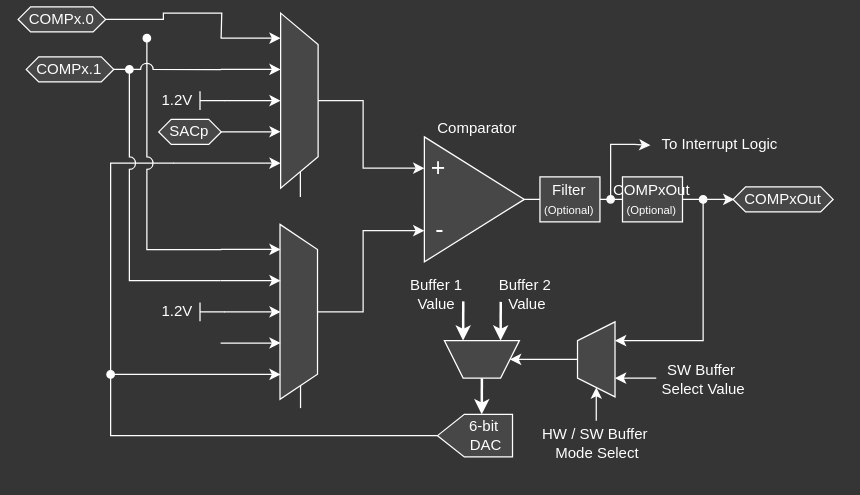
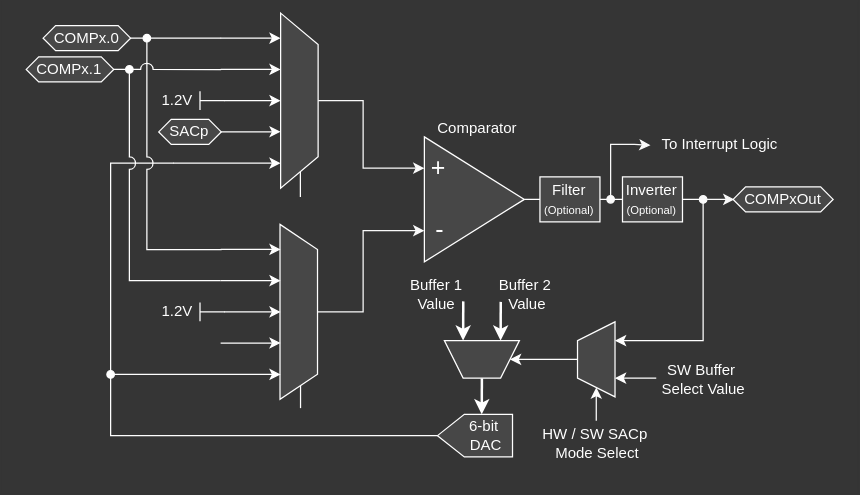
- <mxCell id="49" value="COMPx.0" style="shape=hexagon;perimeter=hexagonPerimeter2;whiteSpace=wrap;html=1;fixedSize=1;size=10;rounded=0;labelBackgroundColor=none;fillColor=#474747;strokeColor=#FFFFFF;fontColor=#FFFFFF;" parent="1" vertex="1"><mxGeometry x="14" y="5" width="70" height="20" as="geometry" /></mxCell>
+ <mxCell id="49" value="COMPx.0" style="shape=hexagon;perimeter=hexagonPerimeter2;whiteSpace=wrap;html=1;fixedSize=1;size=10;rounded=0;labelBackgroundColor=none;fillColor=#474747;strokeColor=#FFFFFF;fontColor=#FFFFFF;" parent="1" vertex="1"><mxGeometry x="34" y="20" width="70" height="20" as="geometry" /></mxCell>
- <mxCell id="54" value="COMPxOut&lt;div&gt;&lt;font style=&quot;font-size: 9px;&quot;&gt;(Optional)&lt;/font&gt;&lt;/div&gt;" style="rounded=0;whiteSpace=wrap;html=1;fillColor=#474747;strokeColor=#FFFFFF;fontColor=#FFFFFF;" parent="1" vertex="1"><mxGeometry x="497.49" y="141" width="48" height="36" as="geometry" /></mxCell>
+ <mxCell id="54" value="Inverter&lt;div&gt;&lt;font style=&quot;font-size: 9px;&quot;&gt;(Optional)&lt;/font&gt;&lt;/div&gt;" style="rounded=0;whiteSpace=wrap;html=1;fillColor=#474747;strokeColor=#FFFFFF;fontColor=#FFFFFF;" parent="1" vertex="1"><mxGeometry x="497.49" y="141" width="48" height="36" as="geometry" /></mxCell>
- <mxCell id="45" value="HW / SW Buffer&amp;nbsp;&lt;div&gt;Mode Select&lt;/div&gt;" style="text;html=1;align=center;verticalAlign=middle;resizable=0;points=[];autosize=1;strokeColor=none;fillColor=none;fontColor=#FFFFFF;" parent="1" vertex="1"><mxGeometry x="423.51" y="333" width="106" height="41" as="geometry" /></mxCell>
+ <mxCell id="45" value="HW / SW SACp&amp;nbsp;&lt;div&gt;Mode Select&lt;/div&gt;" style="text;html=1;align=center;verticalAlign=middle;resizable=0;points=[];autosize=1;strokeColor=none;fillColor=none;fontColor=#FFFFFF;" parent="1" vertex="1"><mxGeometry x="423.51" y="333" width="106" height="41" as="geometry" /></mxCell>
